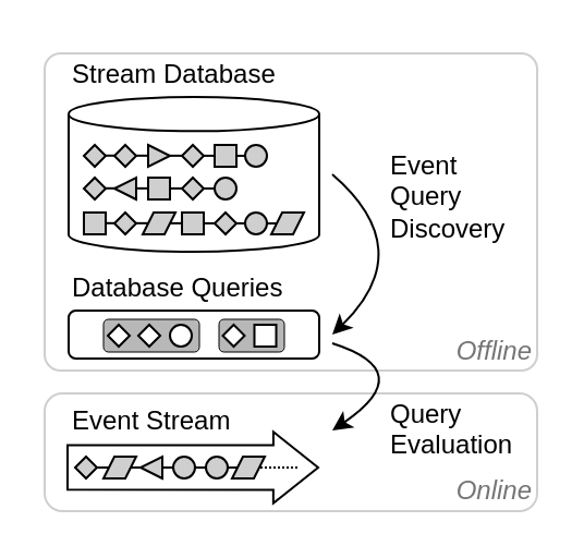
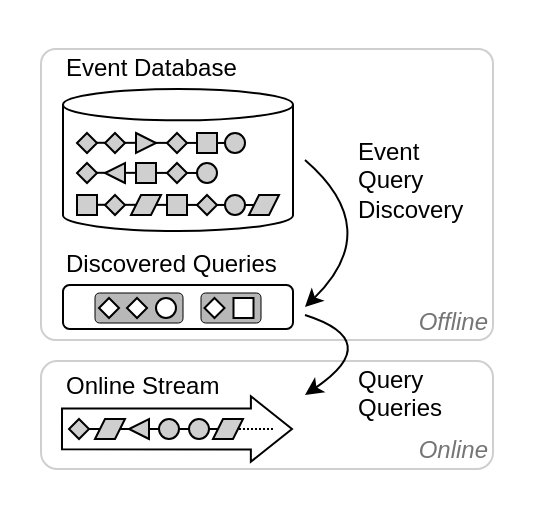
- <mxCell id="5" value="Stream Database" style="text;html=1;strokeColor=none;fillColor=none;align=left;verticalAlign=middle;whiteSpace=wrap;rounded=0;" parent="1" vertex="1"><mxGeometry x="31" y="20" width="115" height="28" as="geometry" /></mxCell>
+ <mxCell id="5" value="Event Database" style="text;html=1;strokeColor=none;fillColor=none;align=left;verticalAlign=middle;whiteSpace=wrap;rounded=0;" parent="1" vertex="1"><mxGeometry x="31" y="20" width="115" height="28" as="geometry" /></mxCell>
- <mxCell id="38" value="Database Queries&amp;nbsp;" style="text;html=1;strokeColor=none;fillColor=none;align=left;verticalAlign=middle;whiteSpace=wrap;rounded=0;" parent="1" vertex="1"><mxGeometry x="31" y="118" width="115" height="28" as="geometry" /></mxCell>
+ <mxCell id="38" value="Discovered Queries&amp;nbsp;" style="text;html=1;strokeColor=none;fillColor=none;align=left;verticalAlign=middle;whiteSpace=wrap;rounded=0;" parent="1" vertex="1"><mxGeometry x="31" y="118" width="115" height="28" as="geometry" /></mxCell>
- <mxCell id="39" value="Event Stream" style="text;html=1;strokeColor=none;fillColor=none;align=left;verticalAlign=middle;whiteSpace=wrap;rounded=0;" parent="1" vertex="1"><mxGeometry x="31" y="179" width="115" height="28" as="geometry" /></mxCell>
+ <mxCell id="39" value="Online Stream" style="text;html=1;strokeColor=none;fillColor=none;align=left;verticalAlign=middle;whiteSpace=wrap;rounded=0;" parent="1" vertex="1"><mxGeometry x="31" y="179" width="115" height="28" as="geometry" /></mxCell>
- <mxCell id="51" value="&lt;span style=&quot;color: rgb(0, 0, 0); font-family: Helvetica; font-size: 12px; font-style: normal; font-variant-ligatures: normal; font-variant-caps: normal; font-weight: 400; letter-spacing: normal; orphans: 2; text-align: center; text-indent: 0px; text-transform: none; widows: 2; word-spacing: 0px; -webkit-text-stroke-width: 0px; text-decoration-thickness: initial; text-decoration-style: initial; text-decoration-color: initial; float: none; display: inline !important;&quot;&gt;Query &lt;br&gt;Evaluation&lt;/span&gt;" style="text;whiteSpace=wrap;html=1;fontColor=#757575;labelBackgroundColor=none;" parent="1" vertex="1"><mxGeometry x="177" y="176" width="60" height="34" as="geometry" /></mxCell>
+ <mxCell id="51" value="&lt;span style=&quot;color: rgb(0, 0, 0); font-family: Helvetica; font-size: 12px; font-style: normal; font-variant-ligatures: normal; font-variant-caps: normal; font-weight: 400; letter-spacing: normal; orphans: 2; text-align: center; text-indent: 0px; text-transform: none; widows: 2; word-spacing: 0px; -webkit-text-stroke-width: 0px; text-decoration-thickness: initial; text-decoration-style: initial; text-decoration-color: initial; float: none; display: inline !important;&quot;&gt;Query &lt;br&gt;Queries&lt;/span&gt;" style="text;whiteSpace=wrap;html=1;fontColor=#757575;labelBackgroundColor=none;" parent="1" vertex="1"><mxGeometry x="177" y="176" width="60" height="34" as="geometry" /></mxCell>
